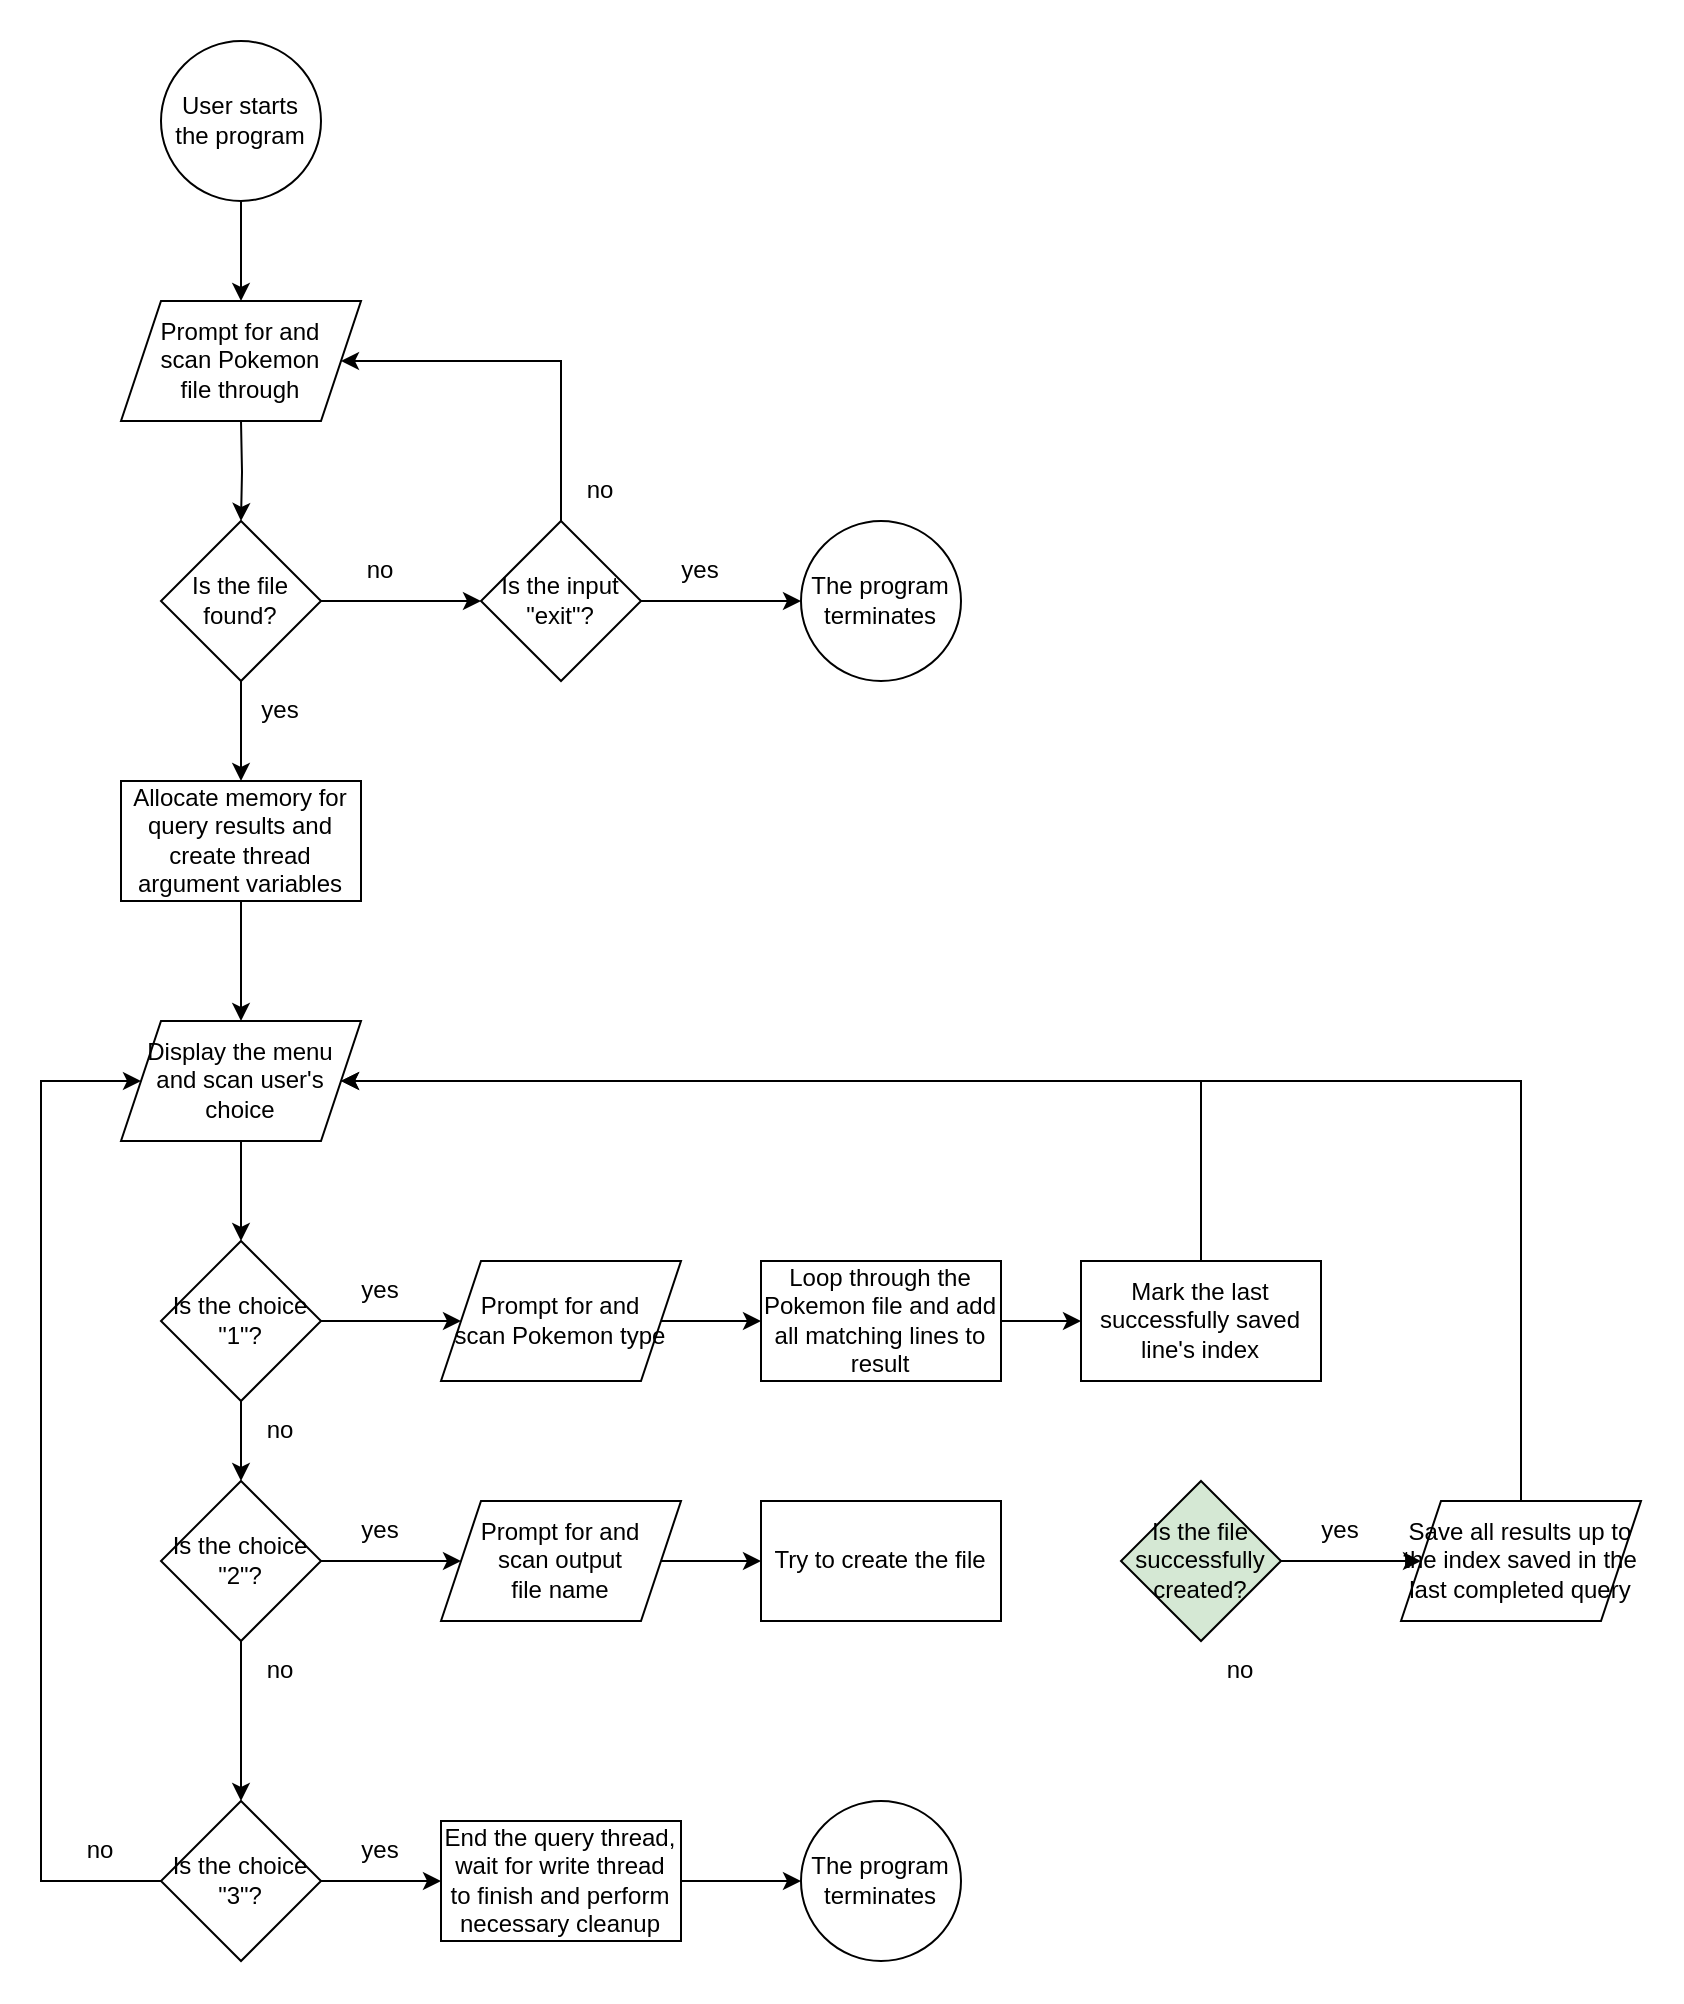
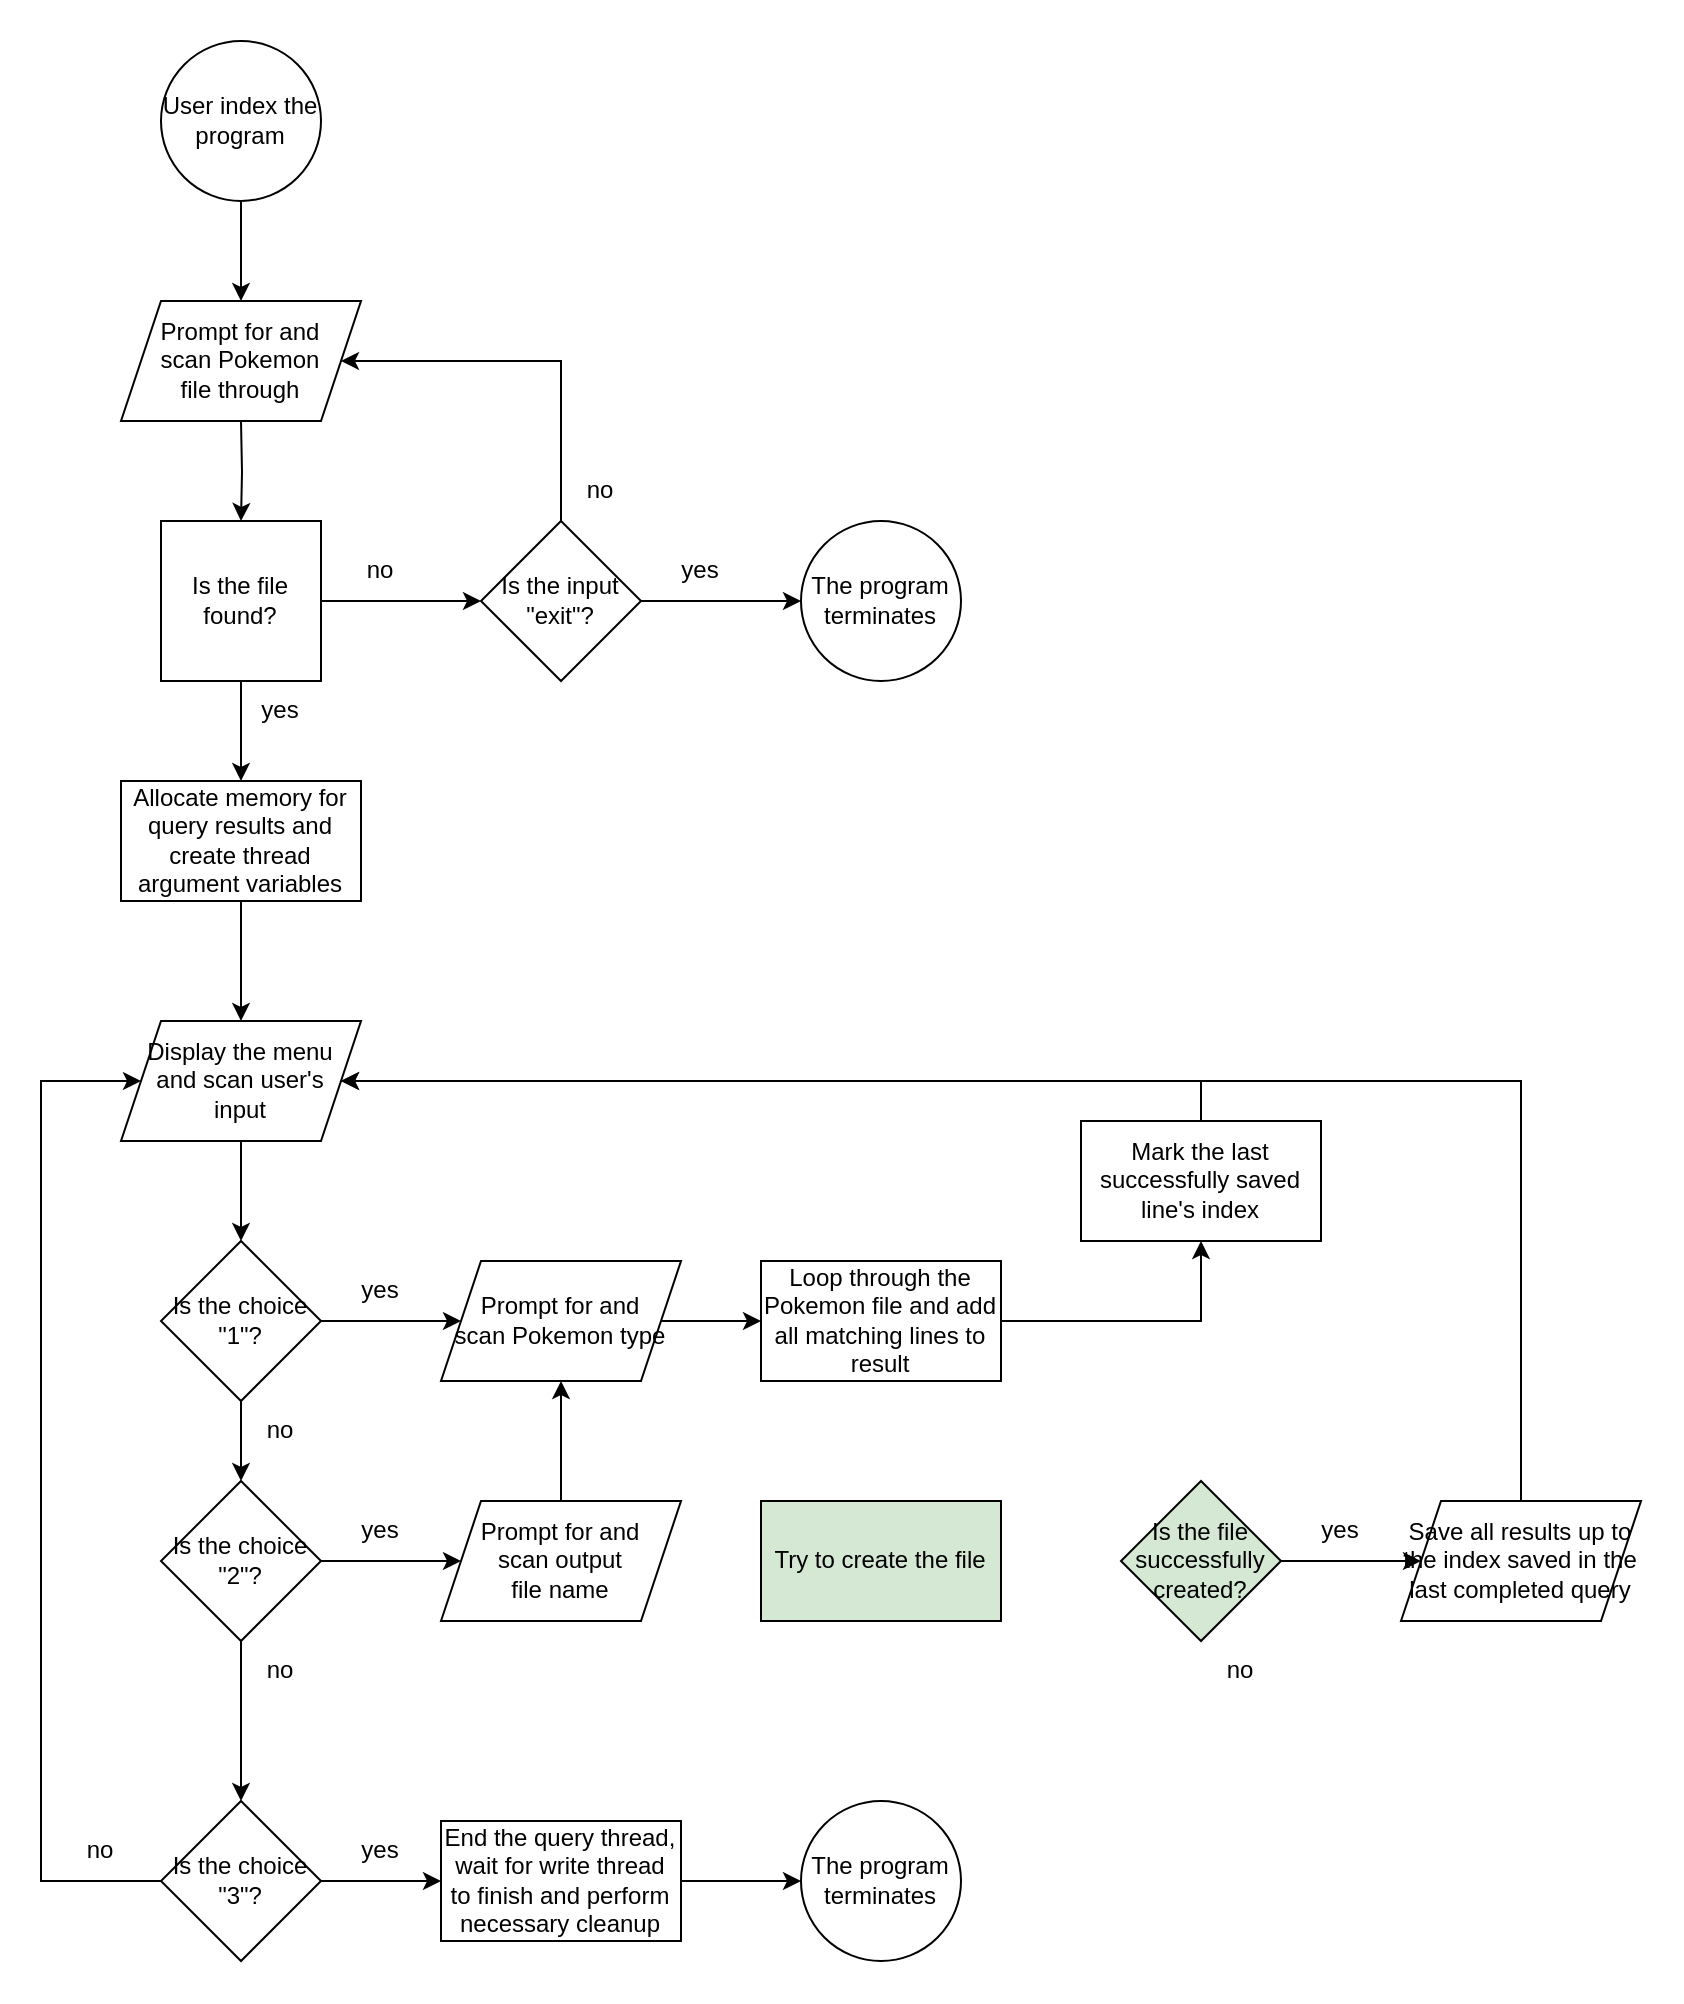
- <mxCell id="3" value="User starts the program" style="ellipse;whiteSpace=wrap;html=1;aspect=fixed;" vertex="1" parent="1"><mxGeometry x="80" y="20" width="80" height="80" as="geometry" /></mxCell>
+ <mxCell id="3" value="User index the program" style="ellipse;whiteSpace=wrap;html=1;aspect=fixed;" vertex="1" parent="1"><mxGeometry x="80" y="20" width="80" height="80" as="geometry" /></mxCell>
- <mxCell id="7" value="Is the file found?" style="rhombus;whiteSpace=wrap;html=1;" vertex="1" parent="1"><mxGeometry x="80" y="260" width="80" height="80" as="geometry" /></mxCell>
+ <mxCell id="7" value="Is the file found?" style="whiteSpace=wrap;html=1;rounded=0;" vertex="1" parent="1"><mxGeometry x="80" y="260" width="80" height="80" as="geometry" /></mxCell>
- <mxCell id="38" value="&lt;div&gt;Display the menu&lt;/div&gt;&lt;div&gt;and scan user's&lt;/div&gt;&lt;div&gt;choice&lt;br&gt;&lt;/div&gt;" style="shape=parallelogram;perimeter=parallelogramPerimeter;whiteSpace=wrap;html=1;fixedSize=1;" vertex="1" parent="1"><mxGeometry x="60" y="510" width="120" height="60" as="geometry" /></mxCell>
+ <mxCell id="38" value="&lt;div&gt;Display the menu&lt;/div&gt;&lt;div&gt;and scan user's&lt;/div&gt;&lt;div&gt;input&lt;br&gt;&lt;/div&gt;" style="shape=parallelogram;perimeter=parallelogramPerimeter;whiteSpace=wrap;html=1;fixedSize=1;" vertex="1" parent="1"><mxGeometry x="60" y="510" width="120" height="60" as="geometry" /></mxCell>
- <mxCell id="44" value="Mark the last successfully saved line's index" style="whiteSpace=wrap;html=1;" vertex="1" parent="1"><mxGeometry x="540" y="630" width="120" height="60" as="geometry" /></mxCell>
+ <mxCell id="44" value="Mark the last successfully saved line's index" style="whiteSpace=wrap;html=1;" vertex="1" parent="1"><mxGeometry x="540" y="560" width="120" height="60" as="geometry" /></mxCell>
- <mxCell id="24" value="" style="edgeStyle=orthogonalEdgeStyle;rounded=0;orthogonalLoop=1;jettySize=auto;html=1;" edge="1" parent="1" source="25" target="39"><mxGeometry relative="1" as="geometry" /></mxCell>
+ <mxCell id="24" value="" style="edgeStyle=orthogonalEdgeStyle;rounded=0;orthogonalLoop=1;jettySize=auto;html=1;" edge="1" parent="1" source="25" target="23"><mxGeometry relative="1" as="geometry" /></mxCell>
- <mxCell id="39" value="Try to create the file" style="whiteSpace=wrap;html=1;" vertex="1" parent="1"><mxGeometry x="380" y="750" width="120" height="60" as="geometry" /></mxCell>
+ <mxCell id="39" value="Try to create the file" style="whiteSpace=wrap;html=1;fillColor=#d5e8d4;" vertex="1" parent="1"><mxGeometry x="380" y="750" width="120" height="60" as="geometry" /></mxCell>
